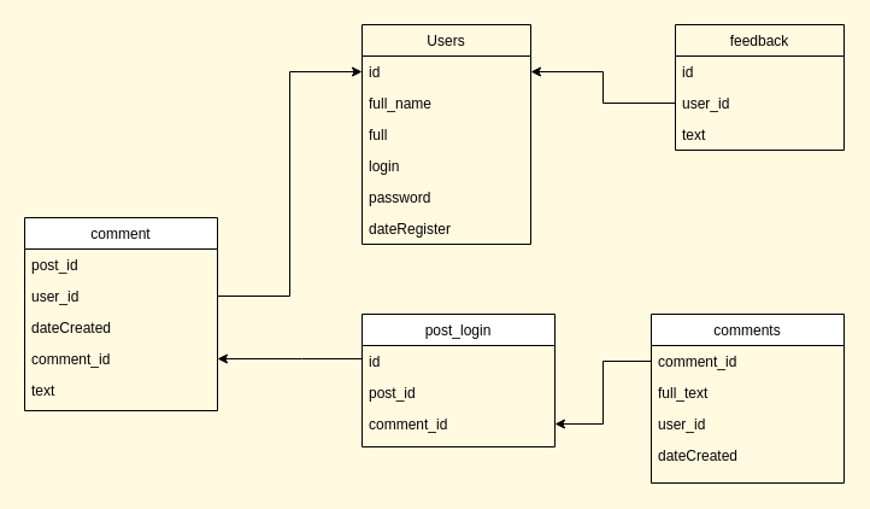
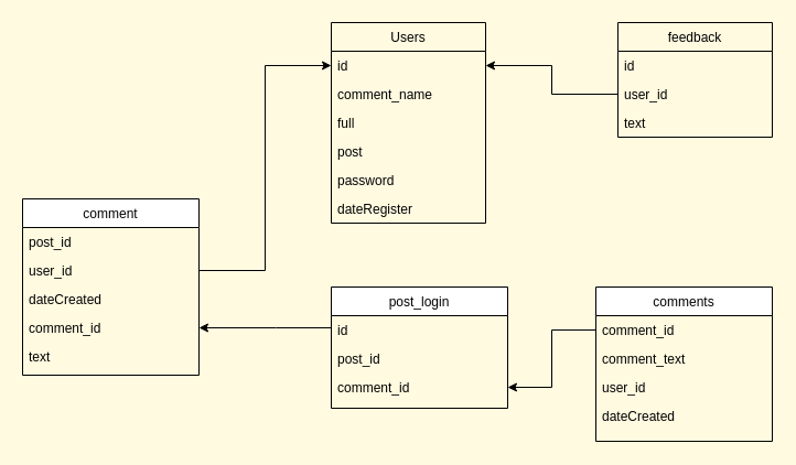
- <mxCell id="4" value="full_name" style="text;strokeColor=none;fillColor=none;align=left;verticalAlign=top;spacingLeft=4;spacingRight=4;overflow=hidden;rotatable=0;points=[[0,0.5],[1,0.5]];portConstraint=eastwest;" parent="2" vertex="1"><mxGeometry y="52" width="140" height="26" as="geometry" /></mxCell>
+ <mxCell id="4" value="comment_name" style="text;strokeColor=none;fillColor=none;align=left;verticalAlign=top;spacingLeft=4;spacingRight=4;overflow=hidden;rotatable=0;points=[[0,0.5],[1,0.5]];portConstraint=eastwest;" parent="2" vertex="1"><mxGeometry y="52" width="140" height="26" as="geometry" /></mxCell>
- <mxCell id="6" value="login" style="text;strokeColor=none;fillColor=none;align=left;verticalAlign=top;spacingLeft=4;spacingRight=4;overflow=hidden;rotatable=0;points=[[0,0.5],[1,0.5]];portConstraint=eastwest;" parent="2" vertex="1"><mxGeometry y="104" width="140" height="26" as="geometry" /></mxCell>
+ <mxCell id="6" value="post" style="text;strokeColor=none;fillColor=none;align=left;verticalAlign=top;spacingLeft=4;spacingRight=4;overflow=hidden;rotatable=0;points=[[0,0.5],[1,0.5]];portConstraint=eastwest;" parent="2" vertex="1"><mxGeometry y="104" width="140" height="26" as="geometry" /></mxCell>
- <mxCell id="27" value="full_text" style="text;align=left;verticalAlign=top;spacingLeft=4;spacingRight=4;overflow=hidden;rotatable=0;points=[[0,0.5],[1,0.5]];portConstraint=eastwest;rounded=0;shadow=0;html=0;" vertex="1" parent="25"><mxGeometry y="52" width="160" height="26" as="geometry" /></mxCell>
+ <mxCell id="27" value="comment_text" style="text;align=left;verticalAlign=top;spacingLeft=4;spacingRight=4;overflow=hidden;rotatable=0;points=[[0,0.5],[1,0.5]];portConstraint=eastwest;rounded=0;shadow=0;html=0;" vertex="1" parent="25"><mxGeometry y="52" width="160" height="26" as="geometry" /></mxCell>
